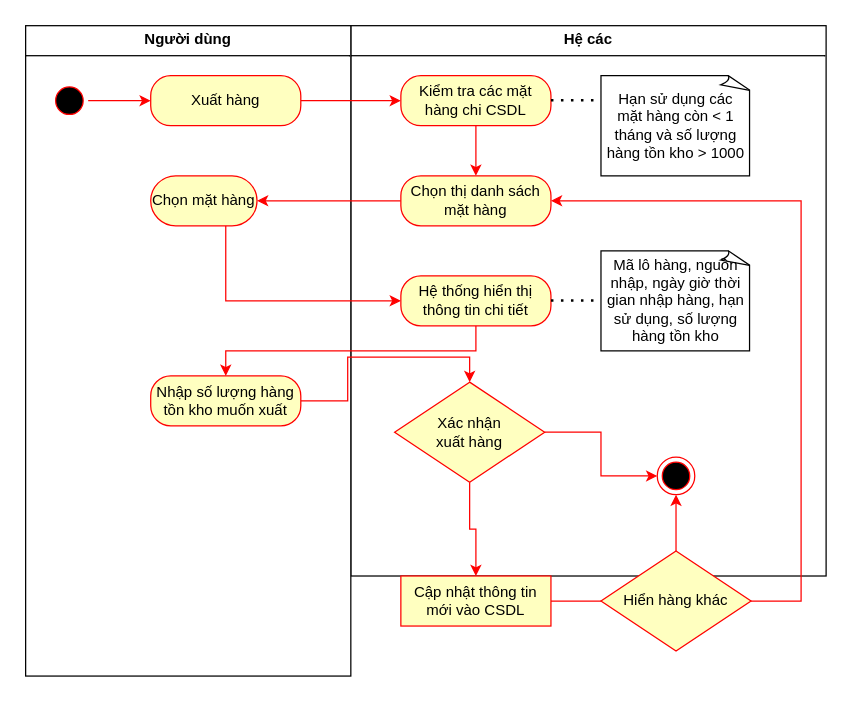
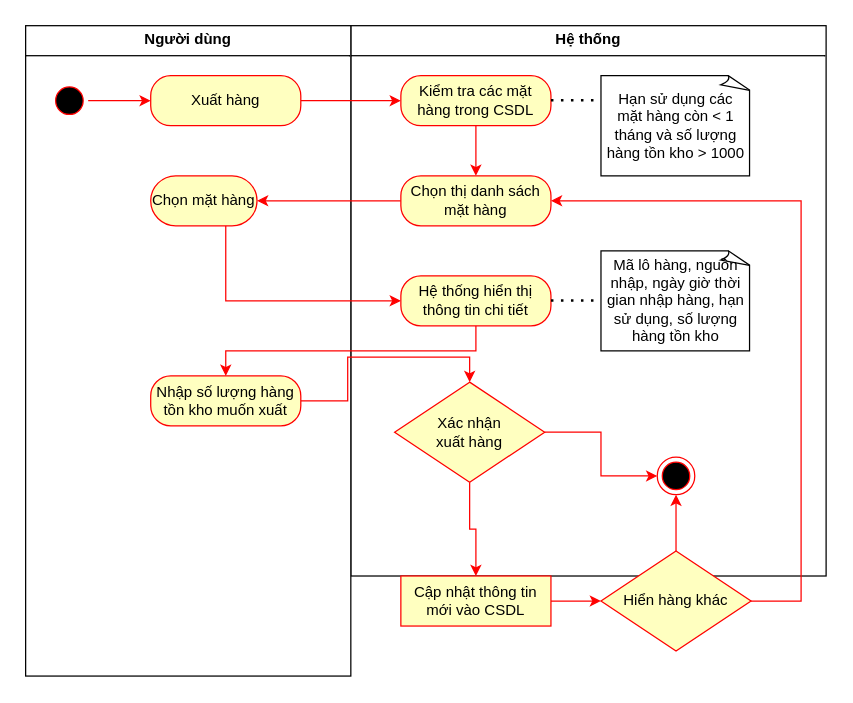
- <mxCell id="2" value="&lt;p style=&quot;margin:0px;margin-top:4px;text-align:center;&quot;&gt;&lt;b&gt;Hệ các&lt;/b&gt;&lt;/p&gt;&lt;hr size=&quot;1&quot; style=&quot;border-style:solid;&quot;&gt;&lt;div style=&quot;height:2px;&quot;&gt;&lt;/div&gt;" style="verticalAlign=top;align=left;overflow=fill;html=1;whiteSpace=wrap;" vertex="1" parent="1"><mxGeometry x="280" width="380" height="440" as="geometry" y="20" /></mxCell>
+ <mxCell id="2" value="&lt;p style=&quot;margin:0px;margin-top:4px;text-align:center;&quot;&gt;&lt;b&gt;Hệ thống&lt;/b&gt;&lt;/p&gt;&lt;hr size=&quot;1&quot; style=&quot;border-style:solid;&quot;&gt;&lt;div style=&quot;height:2px;&quot;&gt;&lt;/div&gt;" style="verticalAlign=top;align=left;overflow=fill;html=1;whiteSpace=wrap;" vertex="1" parent="1"><mxGeometry x="280" width="380" height="440" as="geometry" y="20" /></mxCell>
- <mxCell id="9" value="Kiểm tra các mặt hàng chi CSDL" style="rounded=1;whiteSpace=wrap;html=1;arcSize=40;fontColor=#000000;fillColor=#ffffc0;strokeColor=light-dark(#FF0000,#FFFFFF);" vertex="1" parent="1"><mxGeometry x="320" y="60" width="120" height="40" as="geometry" /></mxCell>
+ <mxCell id="9" value="Kiểm tra các mặt hàng trong CSDL" style="rounded=1;whiteSpace=wrap;html=1;arcSize=40;fontColor=#000000;fillColor=#ffffc0;strokeColor=light-dark(#FF0000,#FFFFFF);" vertex="1" parent="1"><mxGeometry x="320" y="60" width="120" height="40" as="geometry" /></mxCell>
- <mxCell id="23" value="" style="edgeStyle=orthogonalEdgeStyle;rounded=0;orthogonalLoop=1;jettySize=auto;html=1;strokeColor=light-dark(#FF0000,#FFFFFF);endArrow=none;" edge="1" parent="1" source="24" target="27"><mxGeometry relative="1" as="geometry" /></mxCell>
+ <mxCell id="23" value="" style="edgeStyle=orthogonalEdgeStyle;rounded=0;orthogonalLoop=1;jettySize=auto;html=1;strokeColor=light-dark(#FF0000,#FFFFFF);" edge="1" parent="1" source="24" target="27"><mxGeometry relative="1" as="geometry" /></mxCell>
